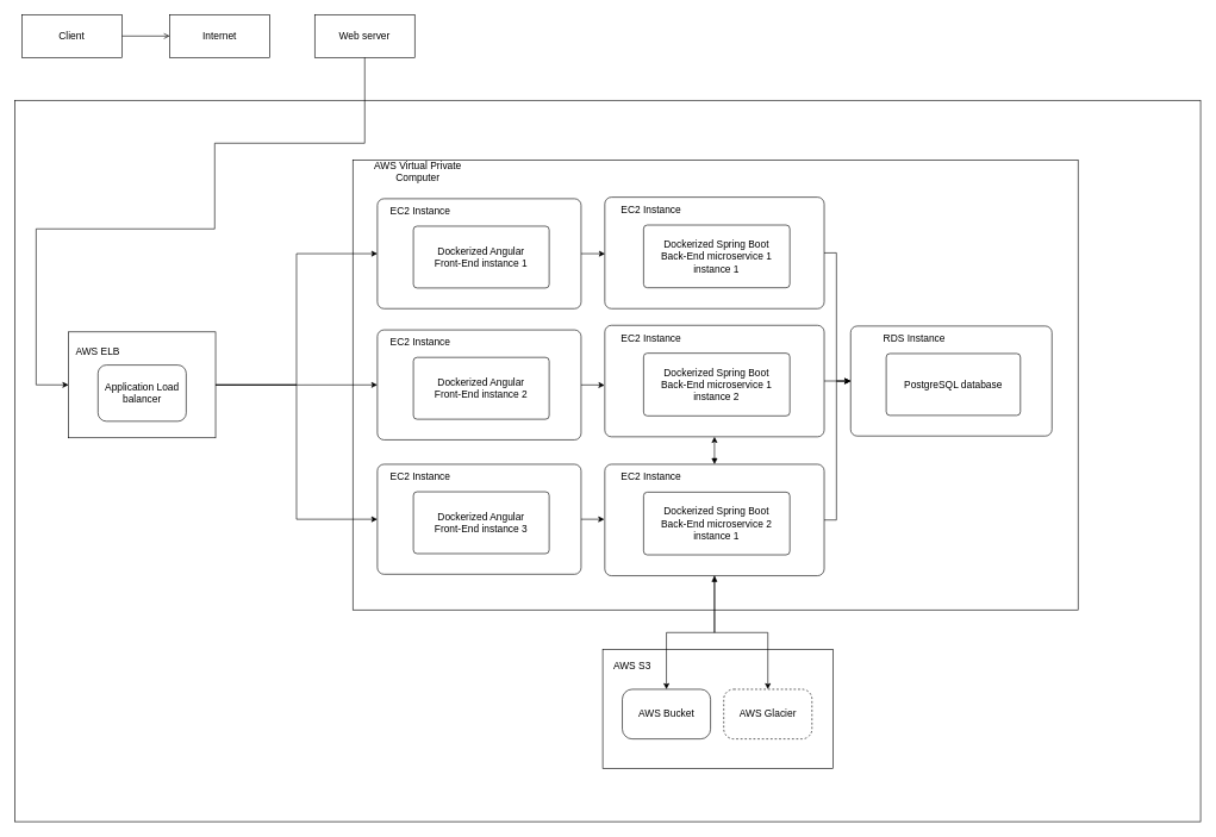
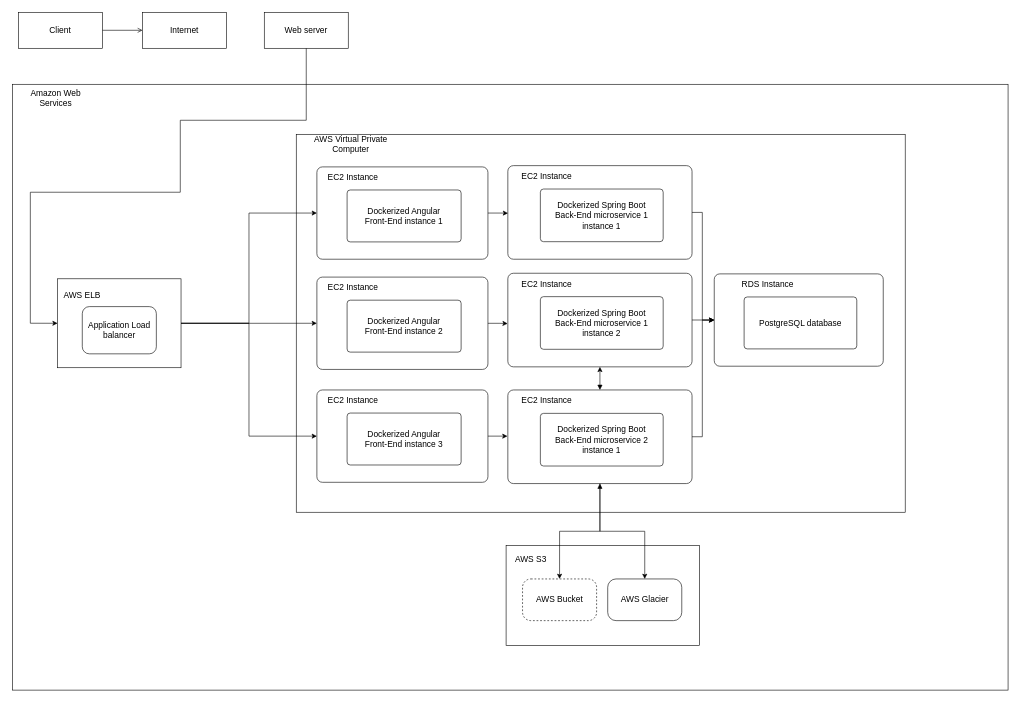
+ <mxCell id="47" value="Amazon Web Services" style="text;html=1;align=center;verticalAlign=middle;whiteSpace=wrap;rounded=0;snapToPoint=0;fontSize=14;" parent="7" vertex="1"><mxGeometry x="20.579" y="9.266" width="102.893" height="27.798" as="geometry" /></mxCell>
- <mxCell id="58" value="AWS Bucket" style="rounded=1;whiteSpace=wrap;html=1;arcSize=20;snapToPoint=0;fontSize=14;" parent="55" vertex="1"><mxGeometry x="27.438" y="55.596" width="123.471" height="69.495" as="geometry" /></mxCell>
+ <mxCell id="58" value="AWS Bucket" style="rounded=1;whiteSpace=wrap;html=1;arcSize=20;snapToPoint=0;fontSize=14;dashed=1;" parent="55" vertex="1"><mxGeometry x="27.438" y="55.596" width="123.471" height="69.495" as="geometry" /></mxCell>
- <mxCell id="59" value="AWS Glacier" style="rounded=1;whiteSpace=wrap;html=1;arcSize=20;snapToPoint=0;fontSize=14;dashed=1;" parent="55" vertex="1"><mxGeometry x="169.43" y="55.596" width="123.471" height="69.495" as="geometry" /></mxCell>
+ <mxCell id="59" value="AWS Glacier" style="rounded=1;whiteSpace=wrap;html=1;arcSize=20;snapToPoint=0;fontSize=14;" parent="55" vertex="1"><mxGeometry x="169.43" y="55.596" width="123.471" height="69.495" as="geometry" /></mxCell>
